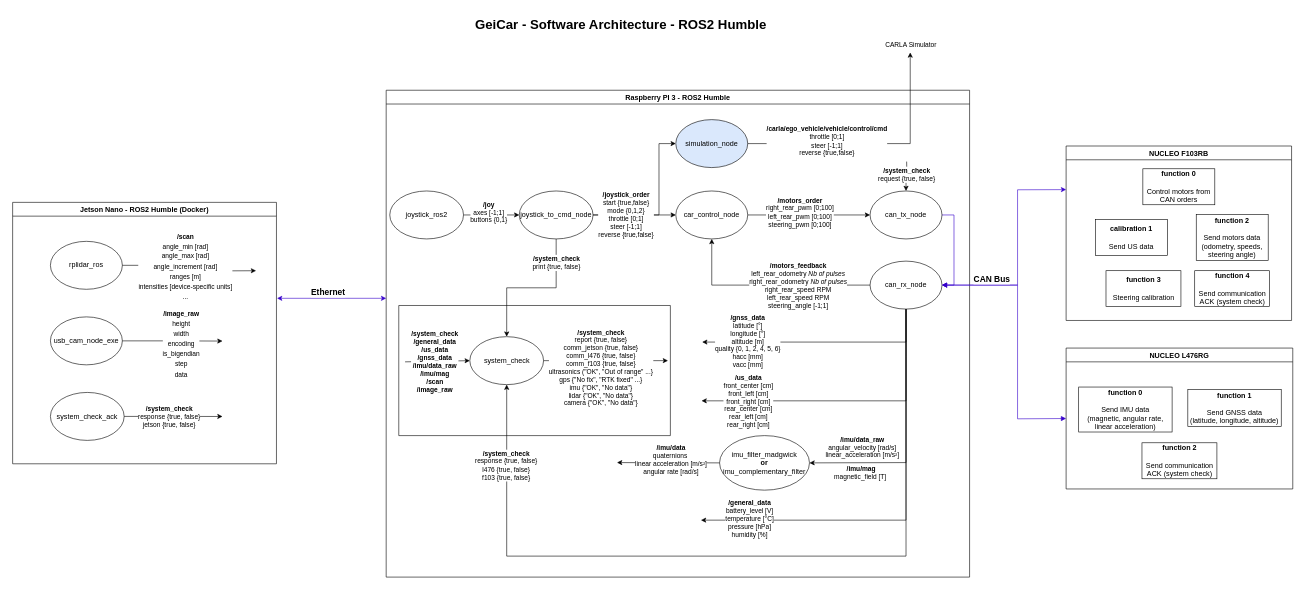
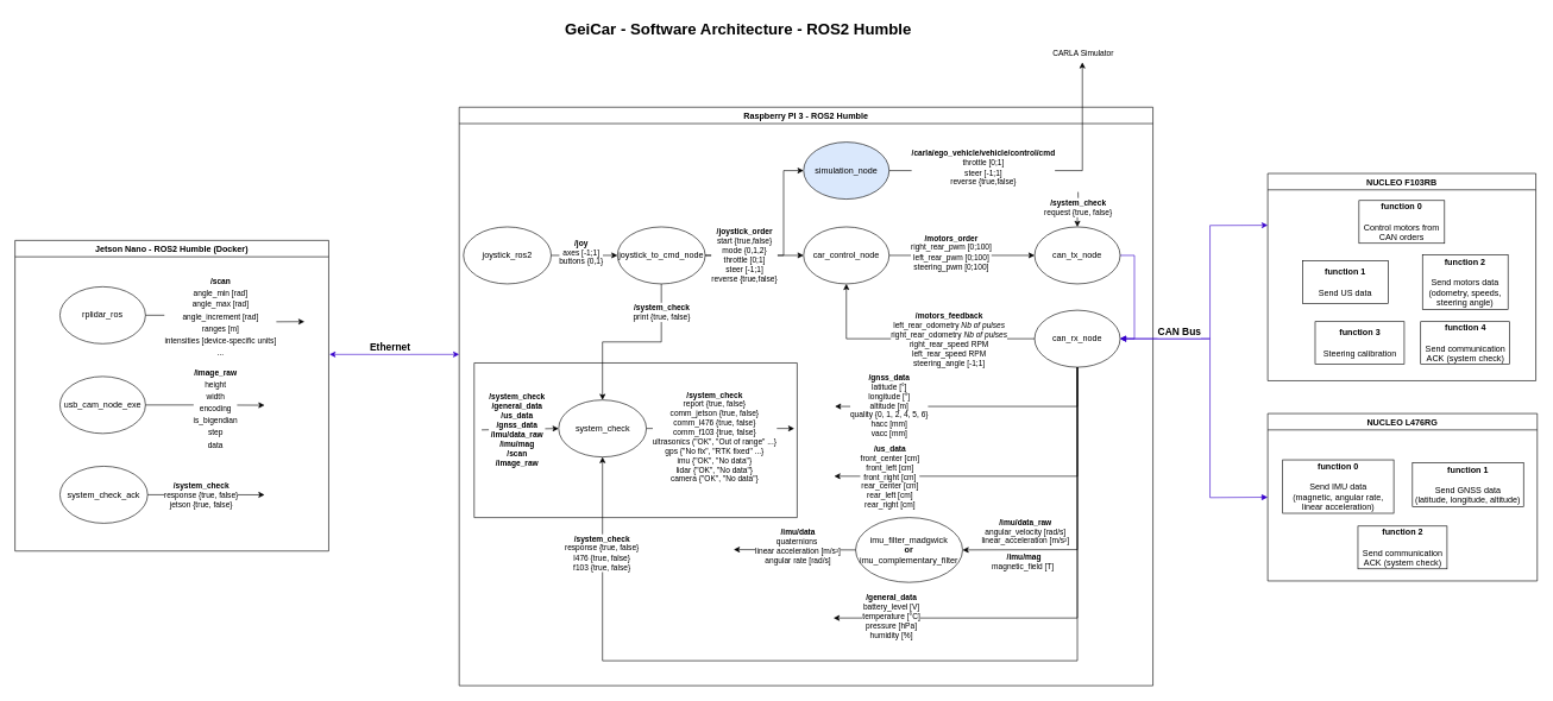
- <mxCell id="39" value="&lt;div&gt;&lt;b&gt;calibration 1&lt;/b&gt;&lt;/div&gt;&lt;div&gt;&lt;br&gt;&lt;/div&gt;&lt;div&gt;Send US data&lt;br&gt;&lt;/div&gt;" style="rounded=0;whiteSpace=wrap;html=1;labelBackgroundColor=none;" vertex="1" parent="38"><mxGeometry x="49" y="122.5" width="120" height="60" as="geometry" /></mxCell>
+ <mxCell id="39" value="&lt;div&gt;&lt;b&gt;function 1&lt;/b&gt;&lt;/div&gt;&lt;div&gt;&lt;br&gt;&lt;/div&gt;&lt;div&gt;Send US data&lt;br&gt;&lt;/div&gt;" style="rounded=0;whiteSpace=wrap;html=1;labelBackgroundColor=none;" vertex="1" parent="38"><mxGeometry x="49" y="122.5" width="120" height="60" as="geometry" /></mxCell>
